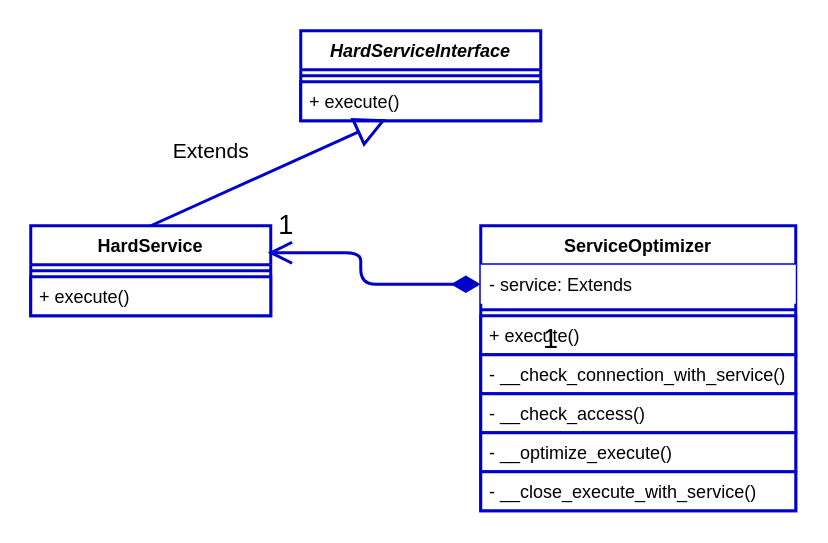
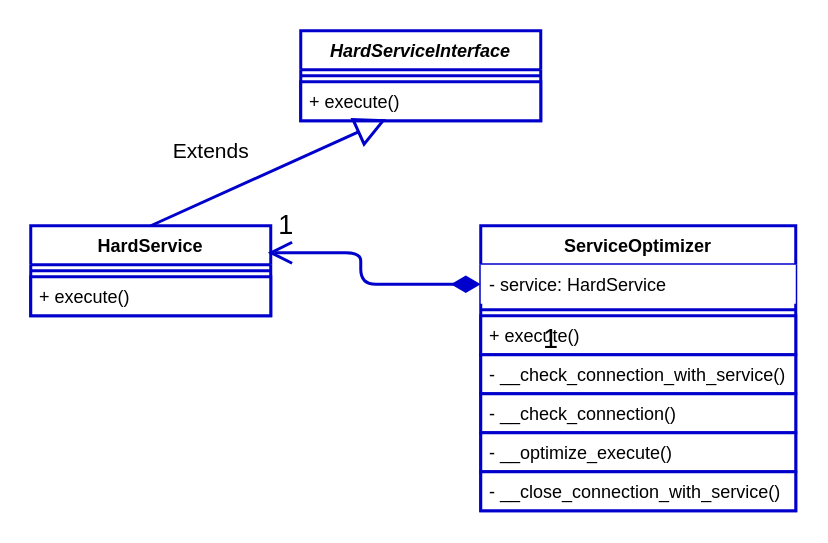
- <mxCell id="6" value="- service: Extends" style="text;strokeColor=none;align=left;verticalAlign=top;spacingLeft=4;spacingRight=4;overflow=hidden;rotatable=0;points=[[0,0.5],[1,0.5]];portConstraint=eastwest;fillColor=#FFFFFF;fontColor=#000000;" parent="5" vertex="1"><mxGeometry y="26" width="210" height="26" as="geometry" /></mxCell>
+ <mxCell id="6" value="- service: HardService" style="text;strokeColor=none;align=left;verticalAlign=top;spacingLeft=4;spacingRight=4;overflow=hidden;rotatable=0;points=[[0,0.5],[1,0.5]];portConstraint=eastwest;fillColor=#FFFFFF;fontColor=#000000;" parent="5" vertex="1"><mxGeometry y="26" width="210" height="26" as="geometry" /></mxCell>
- <mxCell id="10" value="- __check_access()" style="text;align=left;verticalAlign=top;spacingLeft=4;spacingRight=4;overflow=hidden;rotatable=0;points=[[0,0.5],[1,0.5]];portConstraint=eastwest;fontColor=#000000;strokeColor=#0000CC;strokeWidth=2;fillColor=#FFFFFF;" parent="5" vertex="1"><mxGeometry y="112" width="210" height="26" as="geometry" /></mxCell>
+ <mxCell id="10" value="- __check_connection()" style="text;align=left;verticalAlign=top;spacingLeft=4;spacingRight=4;overflow=hidden;rotatable=0;points=[[0,0.5],[1,0.5]];portConstraint=eastwest;fontColor=#000000;strokeColor=#0000CC;strokeWidth=2;fillColor=#FFFFFF;" parent="5" vertex="1"><mxGeometry y="112" width="210" height="26" as="geometry" /></mxCell>
- <mxCell id="12" value="- __close_execute_with_service()" style="text;align=left;verticalAlign=top;spacingLeft=4;spacingRight=4;overflow=hidden;rotatable=0;points=[[0,0.5],[1,0.5]];portConstraint=eastwest;fontColor=#000000;strokeColor=#0000CC;strokeWidth=2;fillColor=#FFFFFF;" parent="5" vertex="1"><mxGeometry y="164" width="210" height="26" as="geometry" /></mxCell>
+ <mxCell id="12" value="- __close_connection_with_service()" style="text;align=left;verticalAlign=top;spacingLeft=4;spacingRight=4;overflow=hidden;rotatable=0;points=[[0,0.5],[1,0.5]];portConstraint=eastwest;fontColor=#000000;strokeColor=#0000CC;strokeWidth=2;fillColor=#FFFFFF;" parent="5" vertex="1"><mxGeometry y="164" width="210" height="26" as="geometry" /></mxCell>
